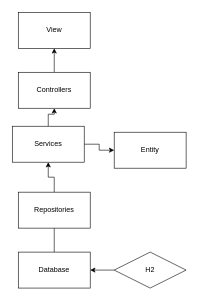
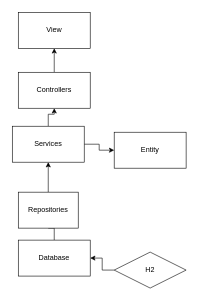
- <mxCell id="14" value="Repositories" style="rounded=0;whiteSpace=wrap;html=1;" vertex="1" parent="1"><mxGeometry x="30" y="320" width="120" height="60" as="geometry" /></mxCell>
+ <mxCell id="14" value="Repositories" style="rounded=0;whiteSpace=wrap;html=1;" vertex="1" parent="1"><mxGeometry x="30" y="320" width="100" height="60" as="geometry" /></mxCell>
- <mxCell id="4" value="Database" style="rounded=0;whiteSpace=wrap;html=1;" parent="1" vertex="1"><mxGeometry x="30" y="420" width="120" height="60" as="geometry" /></mxCell>
+ <mxCell id="4" value="Database" style="rounded=0;whiteSpace=wrap;html=1;" parent="1" vertex="1"><mxGeometry x="30" y="400" width="120" height="60" as="geometry" /></mxCell>
